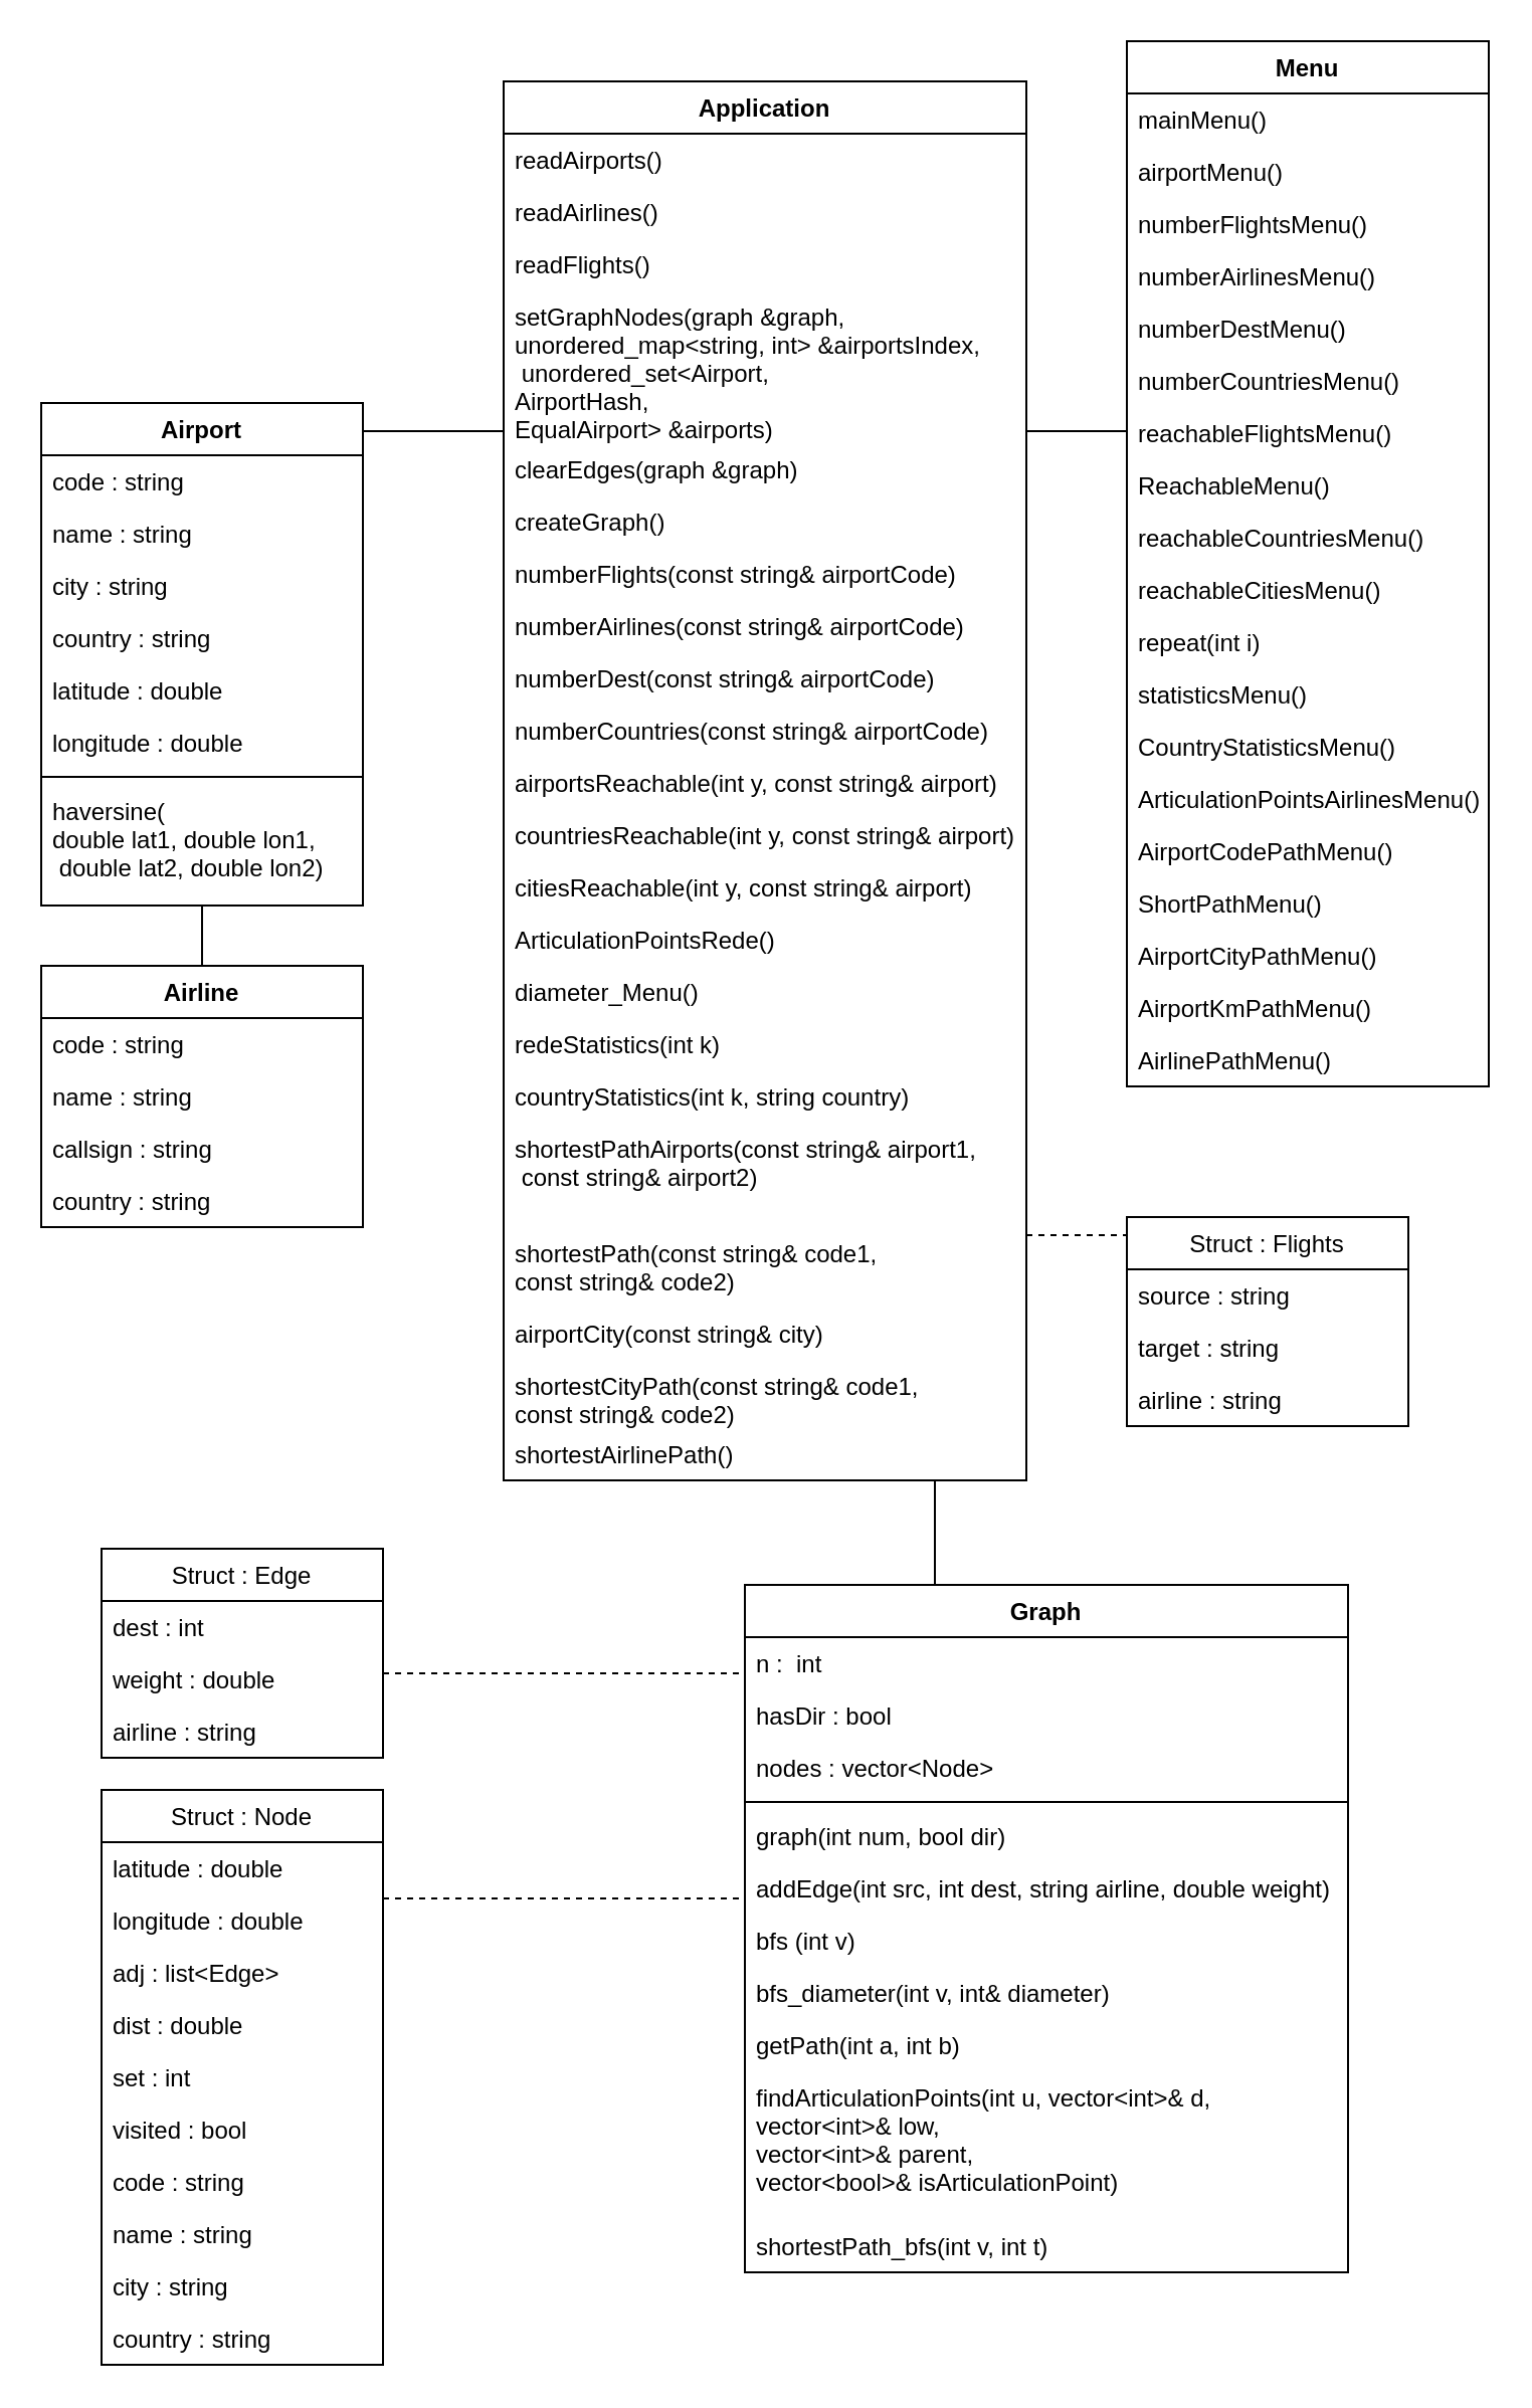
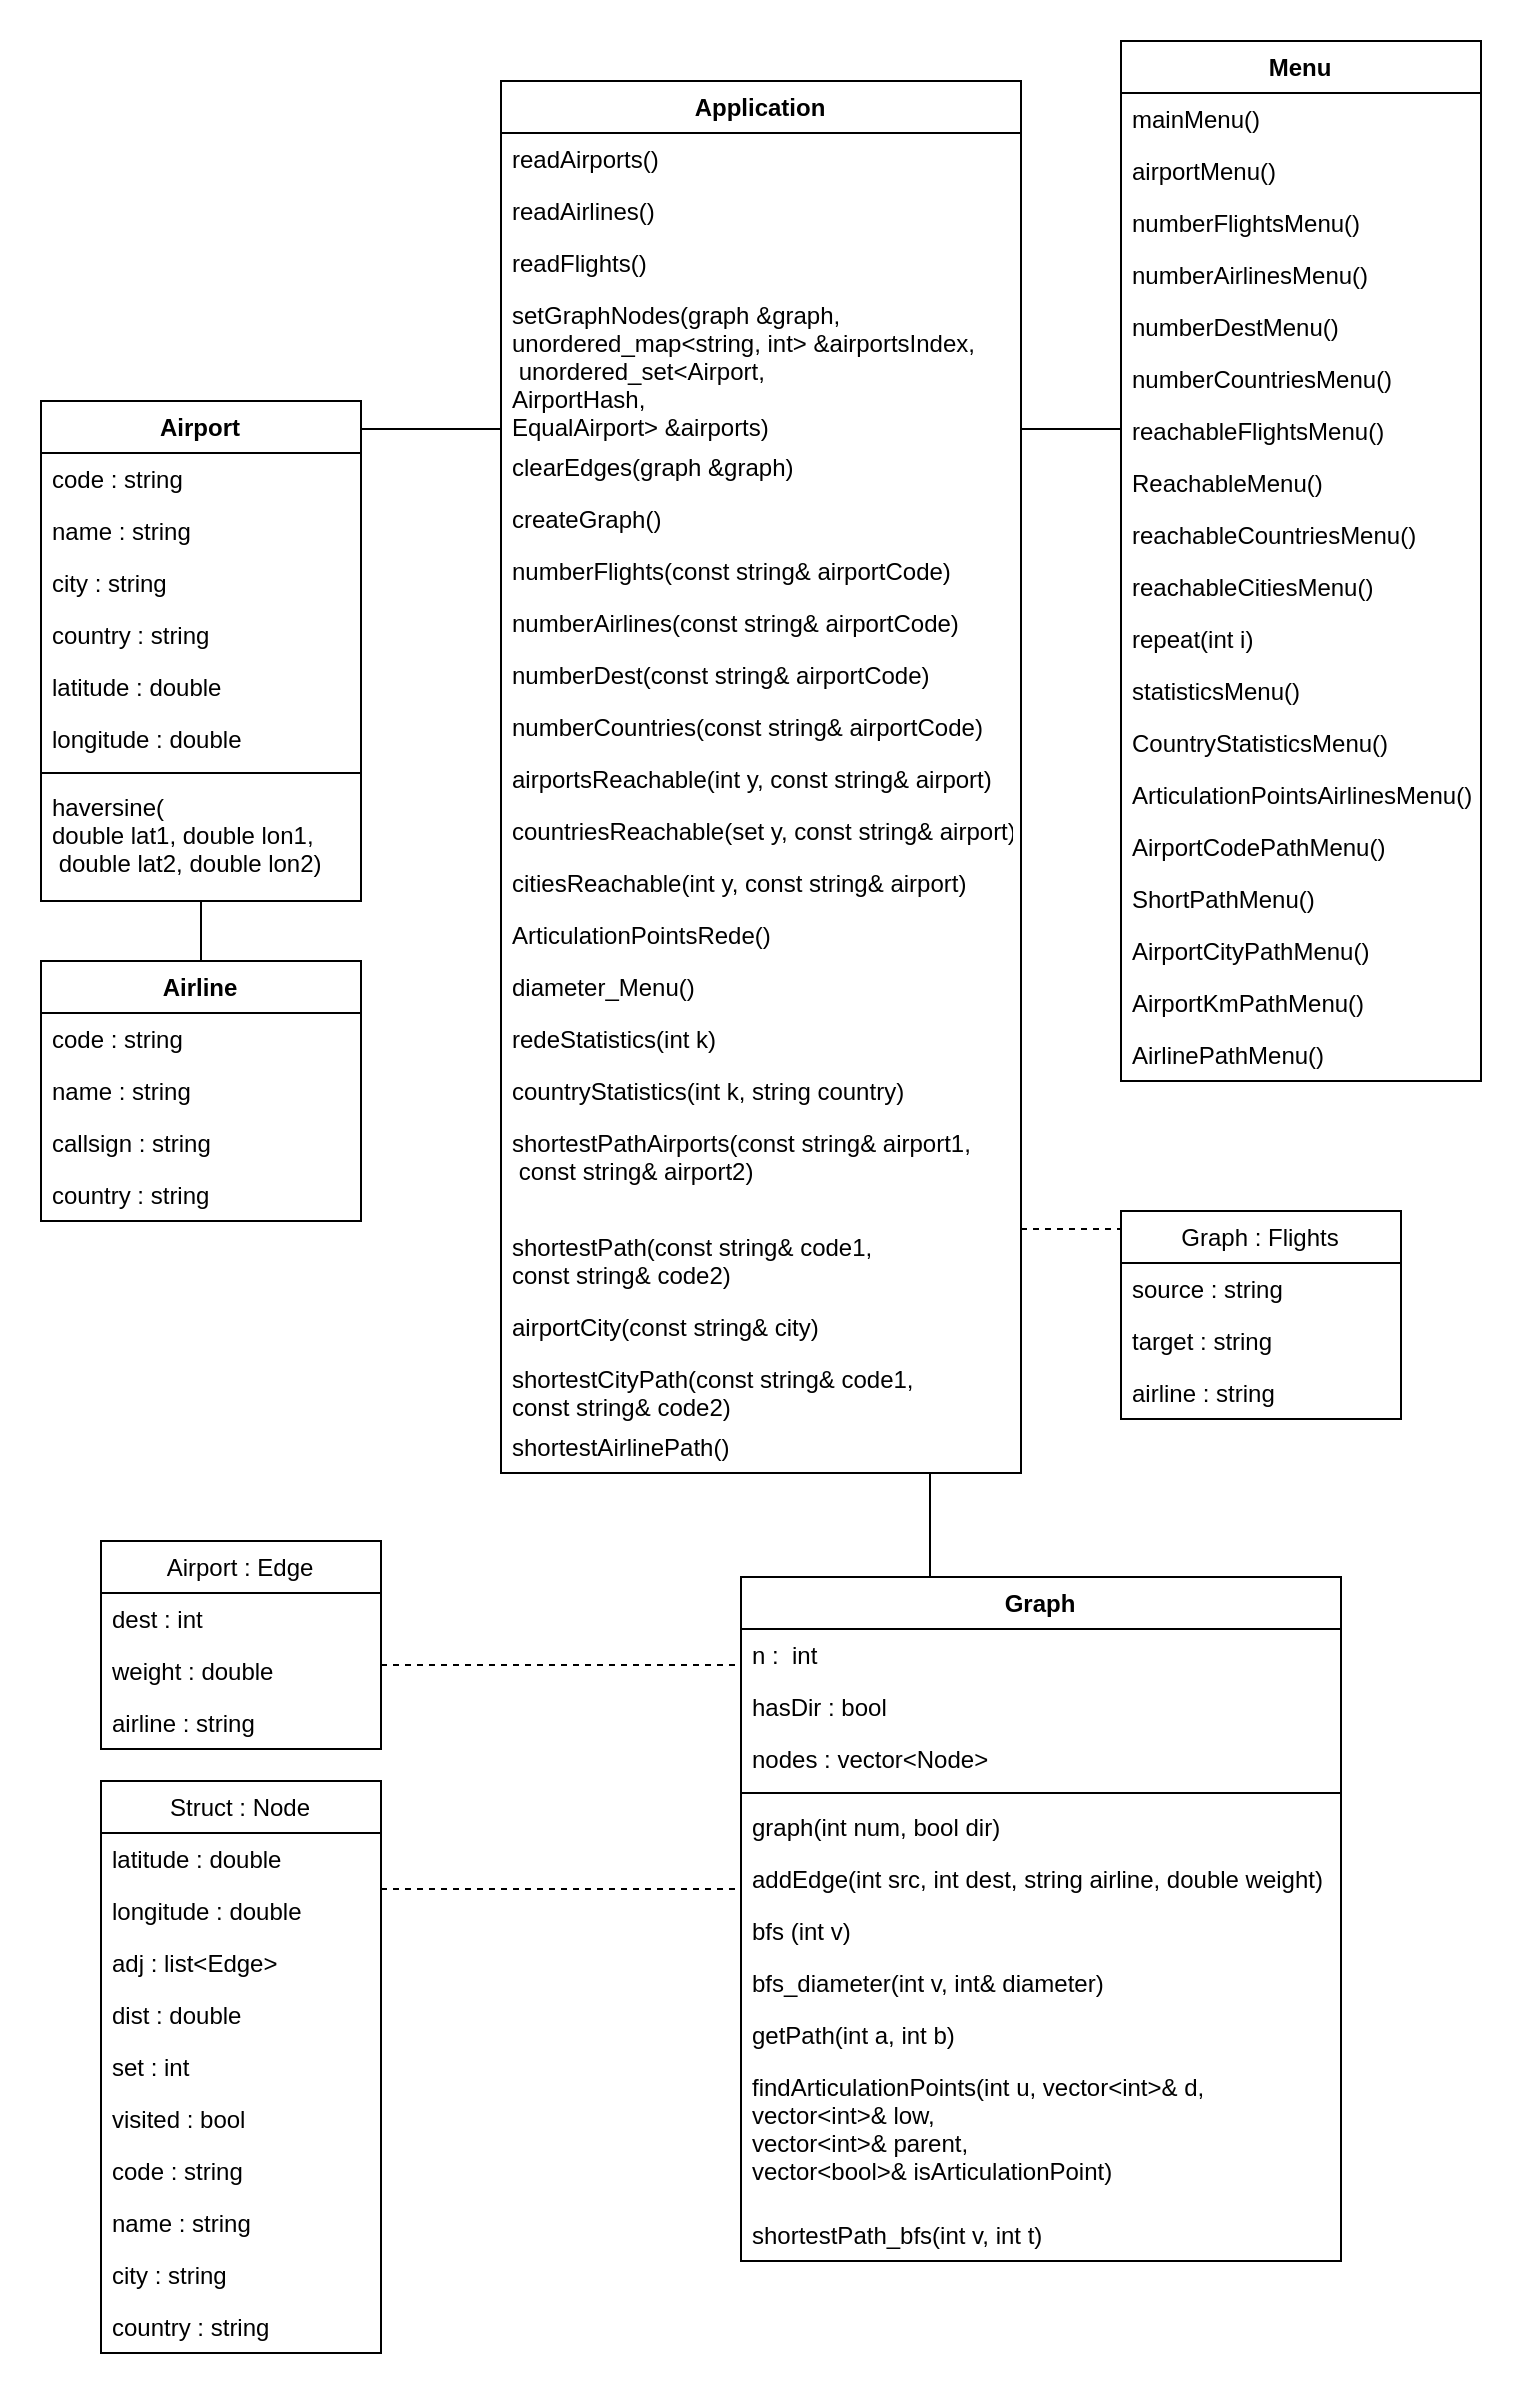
- <mxCell id="28" value="countriesReachable(int y, const string&amp; airport)" style="text;strokeColor=none;fillColor=none;align=left;verticalAlign=top;spacingLeft=4;spacingRight=4;overflow=hidden;rotatable=0;points=[[0,0.5],[1,0.5]];portConstraint=eastwest;" parent="16" vertex="1"><mxGeometry y="362" width="260" height="26" as="geometry" /></mxCell>
+ <mxCell id="28" value="countriesReachable(set y, const string&amp; airport)" style="text;strokeColor=none;fillColor=none;align=left;verticalAlign=top;spacingLeft=4;spacingRight=4;overflow=hidden;rotatable=0;points=[[0,0.5],[1,0.5]];portConstraint=eastwest;" parent="16" vertex="1"><mxGeometry y="362" width="260" height="26" as="geometry" /></mxCell>
- <mxCell id="51" value="Struct : Flights" style="swimlane;fontStyle=0;childLayout=stackLayout;horizontal=1;startSize=26;fillColor=none;horizontalStack=0;resizeParent=1;resizeParentMax=0;resizeLast=0;collapsible=1;marginBottom=0;" parent="1" vertex="1"><mxGeometry x="560" y="605" width="140" height="104" as="geometry" /></mxCell>
+ <mxCell id="51" value="Graph : Flights" style="swimlane;fontStyle=0;childLayout=stackLayout;horizontal=1;startSize=26;fillColor=none;horizontalStack=0;resizeParent=1;resizeParentMax=0;resizeLast=0;collapsible=1;marginBottom=0;" parent="1" vertex="1"><mxGeometry x="560" y="605" width="140" height="104" as="geometry" /></mxCell>
- <mxCell id="55" value="Struct : Edge" style="swimlane;fontStyle=0;childLayout=stackLayout;horizontal=1;startSize=26;fillColor=none;horizontalStack=0;resizeParent=1;resizeParentMax=0;resizeLast=0;collapsible=1;marginBottom=0;" parent="1" vertex="1"><mxGeometry x="50" y="770" width="140" height="104" as="geometry" /></mxCell>
+ <mxCell id="55" value="Airport : Edge" style="swimlane;fontStyle=0;childLayout=stackLayout;horizontal=1;startSize=26;fillColor=none;horizontalStack=0;resizeParent=1;resizeParentMax=0;resizeLast=0;collapsible=1;marginBottom=0;" parent="1" vertex="1"><mxGeometry x="50" y="770" width="140" height="104" as="geometry" /></mxCell>
